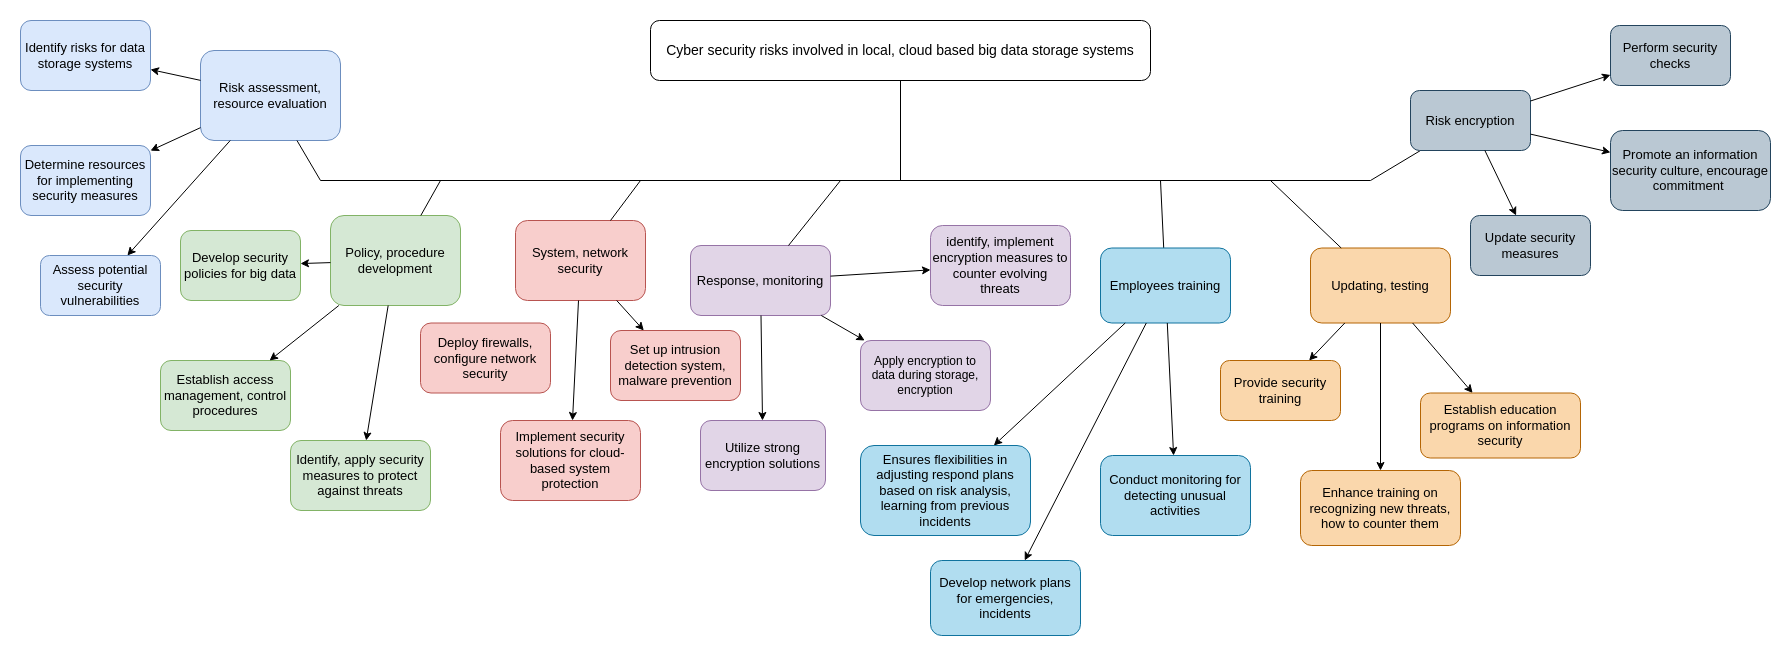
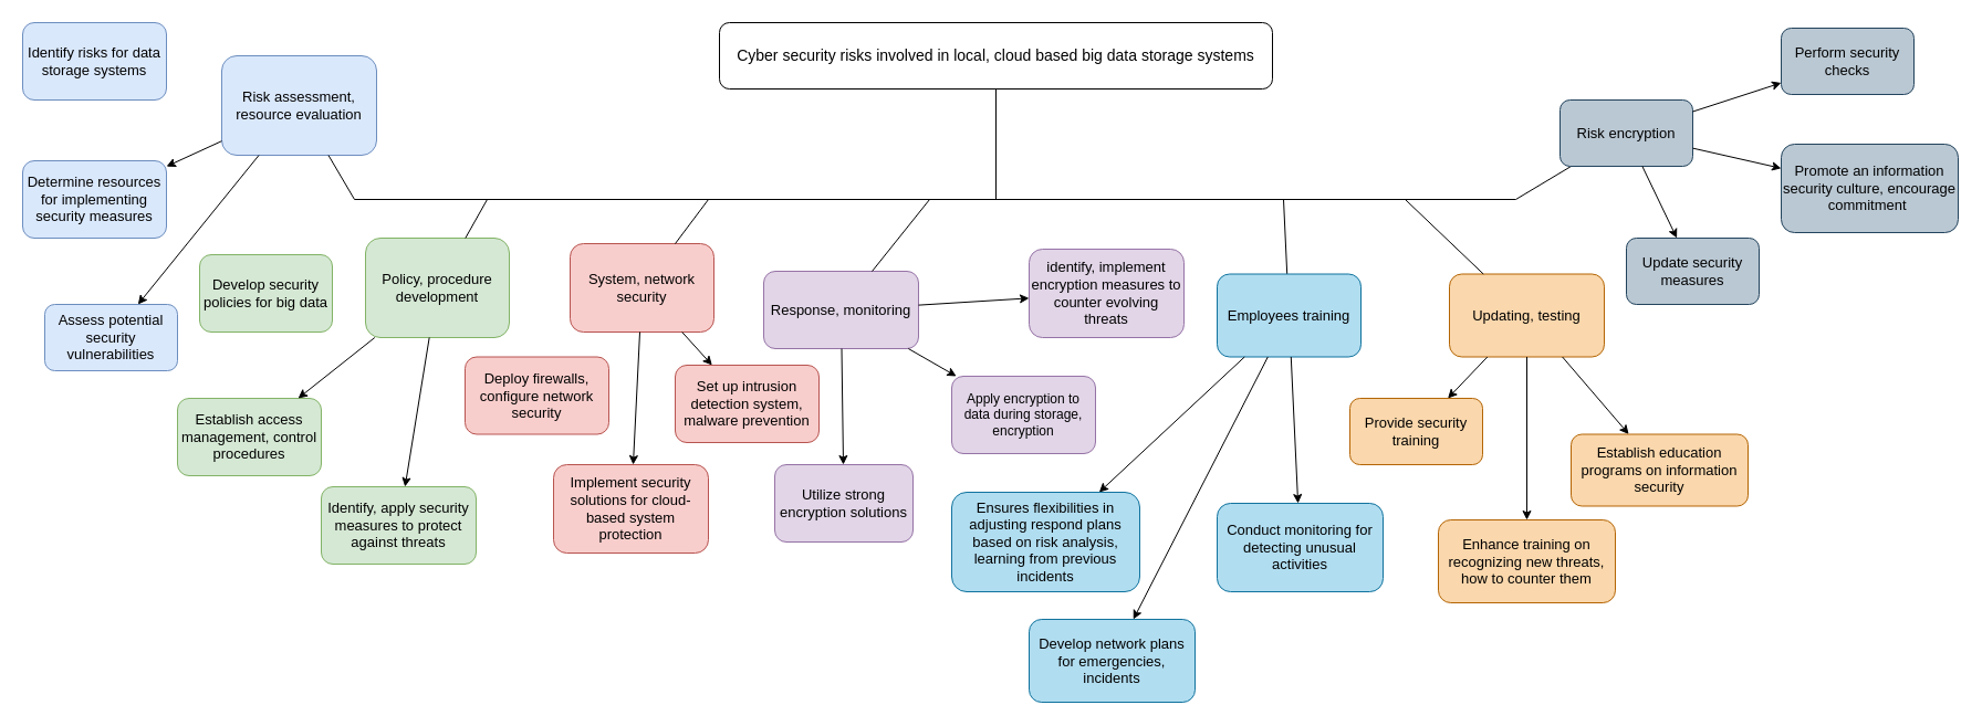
- <mxCell id="9" value="" style="endArrow=classic;html=1;rounded=0;" edge="1" parent="1" source="5" target="6"><mxGeometry width="50" height="50" relative="1" as="geometry"><mxPoint x="510" y="290" as="sourcePoint" /><mxPoint x="560" y="240" as="targetPoint" /></mxGeometry></mxCell>
- <mxCell id="39" value="" style="endArrow=classic;html=1;rounded=0;" edge="1" parent="1" source="12" target="14"><mxGeometry width="50" height="50" relative="1" as="geometry"><mxPoint x="330" y="230" as="sourcePoint" /><mxPoint x="380" y="180" as="targetPoint" /></mxGeometry></mxCell>
- <mxCell id="8" value="&lt;font style=&quot;font-size: 13px;&quot;&gt;Assess potential security vulnerabilities&lt;/font&gt;" style="rounded=1;whiteSpace=wrap;html=1;fillColor=#dae8fc;strokeColor=#6c8ebf;" vertex="1" parent="1"><mxGeometry x="40" y="255" width="120" height="60" as="geometry" /></mxCell>
+ <mxCell id="8" value="&lt;font style=&quot;font-size: 13px;&quot;&gt;Assess potential security vulnerabilities&lt;/font&gt;" style="rounded=1;whiteSpace=wrap;html=1;fillColor=#dae8fc;strokeColor=#6c8ebf;" vertex="1" parent="1"><mxGeometry x="40" y="275" width="120" height="60" as="geometry" /></mxCell>
